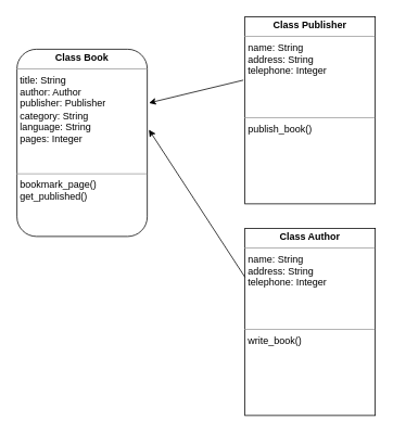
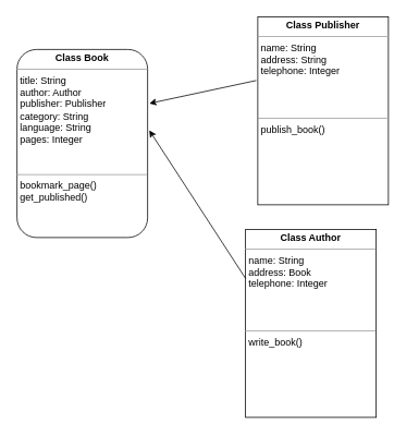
- <mxCell id="3" value="&lt;p style=&quot;margin: 0px ; margin-top: 4px ; text-align: center&quot;&gt;&lt;b&gt;Class Publisher&lt;/b&gt;&lt;/p&gt;&lt;hr size=&quot;1&quot;&gt;&lt;p style=&quot;margin: 0px ; margin-left: 4px&quot;&gt;name: String&lt;/p&gt;&lt;p style=&quot;margin: 0px ; margin-left: 4px&quot;&gt;address: String&lt;/p&gt;&lt;p style=&quot;margin: 0px ; margin-left: 4px&quot;&gt;telephone: Integer&lt;/p&gt;&lt;p style=&quot;margin: 0px ; margin-left: 4px&quot;&gt;&lt;br&gt;&lt;/p&gt;&lt;p style=&quot;margin: 0px ; margin-left: 4px&quot;&gt;&lt;br&gt;&lt;/p&gt;&lt;p style=&quot;margin: 0px ; margin-left: 4px&quot;&gt;&lt;br&gt;&lt;/p&gt;&lt;hr size=&quot;1&quot;&gt;&lt;p style=&quot;margin: 0px ; margin-left: 4px&quot;&gt;publish_book()&lt;/p&gt;&lt;p style=&quot;margin: 0px ; margin-left: 4px&quot;&gt;&lt;br&gt;&lt;/p&gt;" style="verticalAlign=top;align=left;overflow=fill;fontSize=12;fontFamily=Helvetica;html=1;" vertex="1" parent="1"><mxGeometry x="300" y="20" width="160" height="230" as="geometry" /></mxCell>
+ <mxCell id="3" value="&lt;p style=&quot;margin: 0px ; margin-top: 4px ; text-align: center&quot;&gt;&lt;b&gt;Class Publisher&lt;/b&gt;&lt;/p&gt;&lt;hr size=&quot;1&quot;&gt;&lt;p style=&quot;margin: 0px ; margin-left: 4px&quot;&gt;name: String&lt;/p&gt;&lt;p style=&quot;margin: 0px ; margin-left: 4px&quot;&gt;address: String&lt;/p&gt;&lt;p style=&quot;margin: 0px ; margin-left: 4px&quot;&gt;telephone: Integer&lt;/p&gt;&lt;p style=&quot;margin: 0px ; margin-left: 4px&quot;&gt;&lt;br&gt;&lt;/p&gt;&lt;p style=&quot;margin: 0px ; margin-left: 4px&quot;&gt;&lt;br&gt;&lt;/p&gt;&lt;p style=&quot;margin: 0px ; margin-left: 4px&quot;&gt;&lt;br&gt;&lt;/p&gt;&lt;hr size=&quot;1&quot;&gt;&lt;p style=&quot;margin: 0px ; margin-left: 4px&quot;&gt;publish_book()&lt;/p&gt;&lt;p style=&quot;margin: 0px ; margin-left: 4px&quot;&gt;&lt;br&gt;&lt;/p&gt;" style="verticalAlign=top;align=left;overflow=fill;fontSize=12;fontFamily=Helvetica;html=1;" vertex="1" parent="1"><mxGeometry x="315" y="20" width="160" height="230" as="geometry" /></mxCell>
- <mxCell id="4" value="&lt;p style=&quot;margin: 0px ; margin-top: 4px ; text-align: center&quot;&gt;&lt;b&gt;Class Author&lt;/b&gt;&lt;/p&gt;&lt;hr size=&quot;1&quot;&gt;&lt;p style=&quot;margin: 0px ; margin-left: 4px&quot;&gt;name: String&lt;/p&gt;&lt;p style=&quot;margin: 0px ; margin-left: 4px&quot;&gt;address: String&lt;/p&gt;&lt;p style=&quot;margin: 0px ; margin-left: 4px&quot;&gt;telephone: Integer&lt;/p&gt;&lt;p style=&quot;margin: 0px ; margin-left: 4px&quot;&gt;&lt;br&gt;&lt;/p&gt;&lt;p style=&quot;margin: 0px ; margin-left: 4px&quot;&gt;&lt;br&gt;&lt;/p&gt;&lt;p style=&quot;margin: 0px ; margin-left: 4px&quot;&gt;&lt;br&gt;&lt;/p&gt;&lt;hr size=&quot;1&quot;&gt;&lt;p style=&quot;margin: 0px ; margin-left: 4px&quot;&gt;write_book()&lt;/p&gt;" style="verticalAlign=top;align=left;overflow=fill;fontSize=12;fontFamily=Helvetica;html=1;" vertex="1" parent="1"><mxGeometry x="300" y="280" width="160" height="230" as="geometry" /></mxCell>
+ <mxCell id="4" value="&lt;p style=&quot;margin: 0px ; margin-top: 4px ; text-align: center&quot;&gt;&lt;b&gt;Class Author&lt;/b&gt;&lt;/p&gt;&lt;hr size=&quot;1&quot;&gt;&lt;p style=&quot;margin: 0px ; margin-left: 4px&quot;&gt;name: String&lt;/p&gt;&lt;p style=&quot;margin: 0px ; margin-left: 4px&quot;&gt;address: Book&lt;/p&gt;&lt;p style=&quot;margin: 0px ; margin-left: 4px&quot;&gt;telephone: Integer&lt;/p&gt;&lt;p style=&quot;margin: 0px ; margin-left: 4px&quot;&gt;&lt;br&gt;&lt;/p&gt;&lt;p style=&quot;margin: 0px ; margin-left: 4px&quot;&gt;&lt;br&gt;&lt;/p&gt;&lt;p style=&quot;margin: 0px ; margin-left: 4px&quot;&gt;&lt;br&gt;&lt;/p&gt;&lt;hr size=&quot;1&quot;&gt;&lt;p style=&quot;margin: 0px ; margin-left: 4px&quot;&gt;write_book()&lt;/p&gt;" style="verticalAlign=top;align=left;overflow=fill;fontSize=12;fontFamily=Helvetica;html=1;" vertex="1" parent="1"><mxGeometry x="300" y="280" width="160" height="230" as="geometry" /></mxCell>
